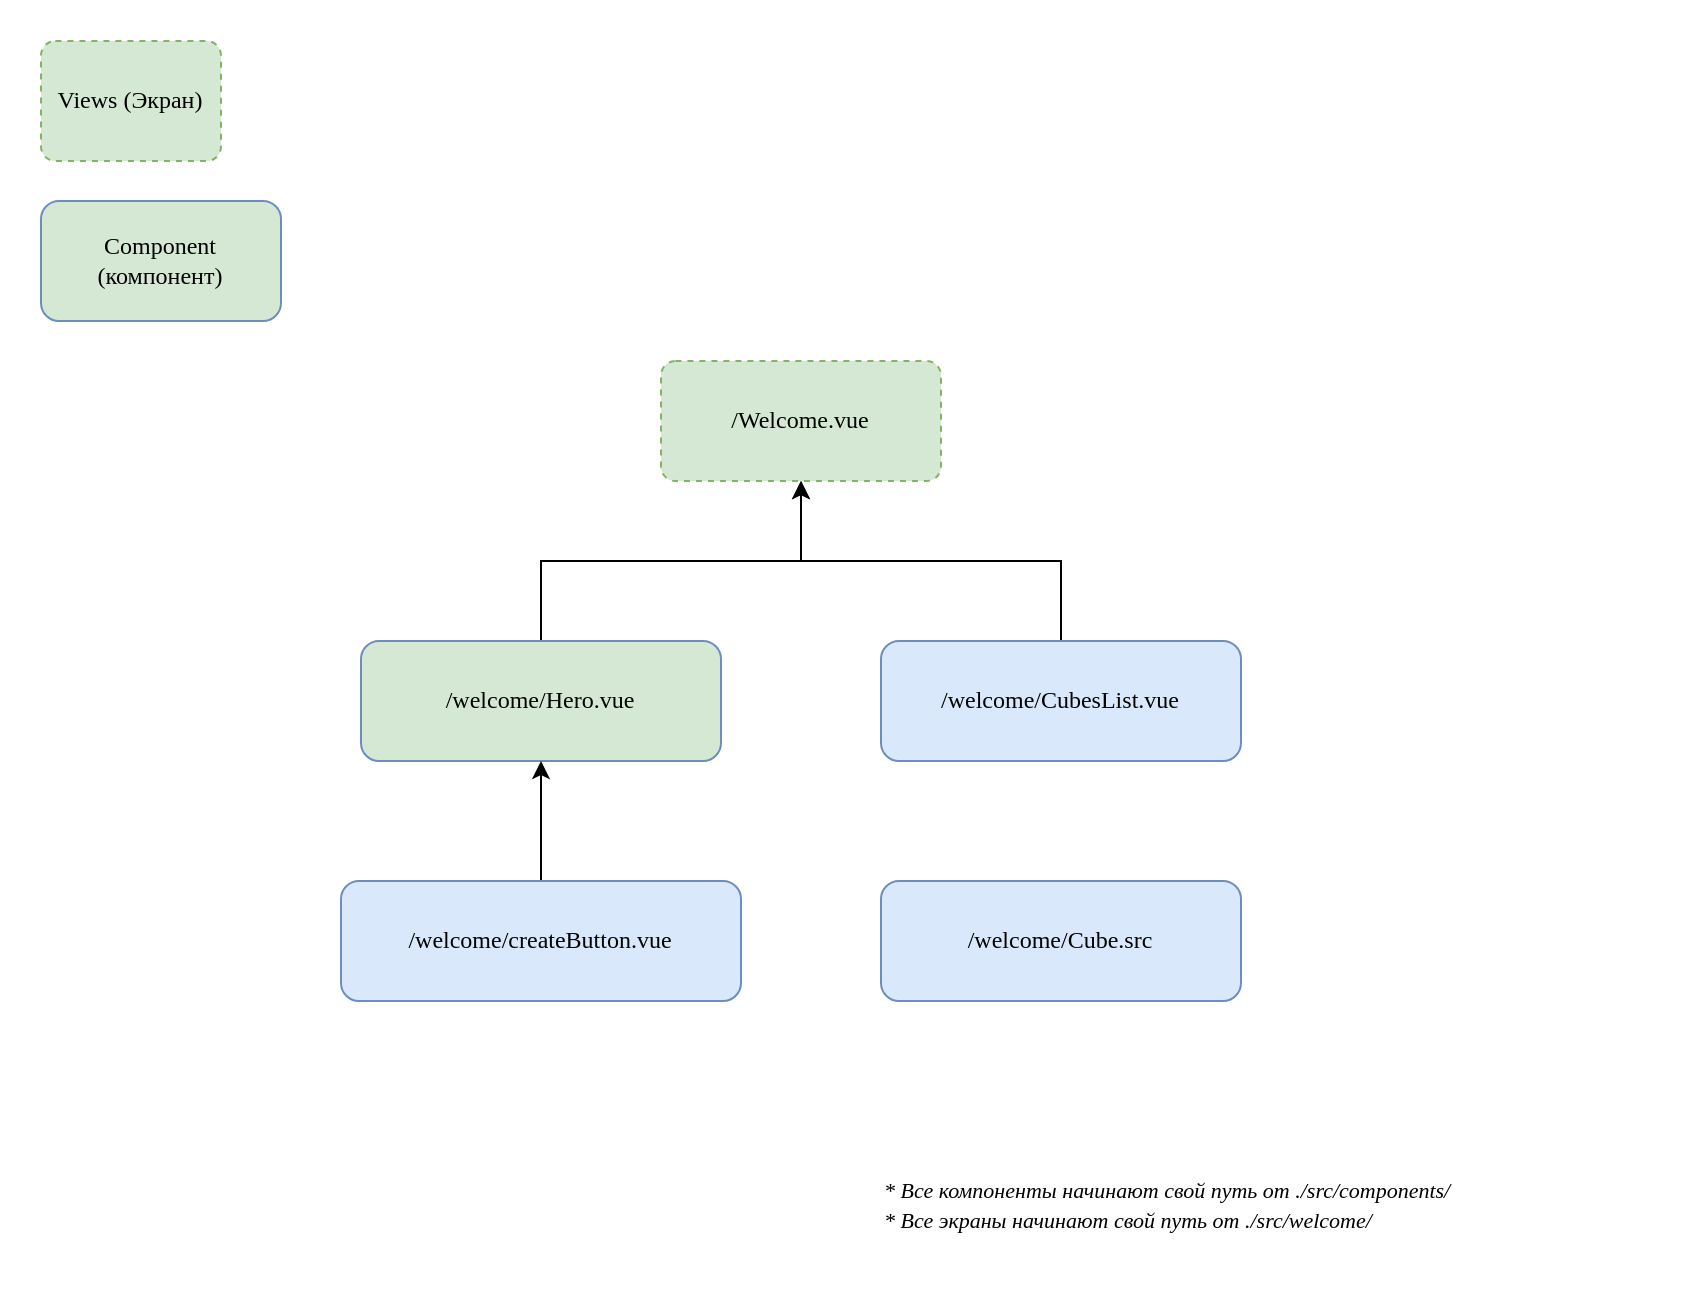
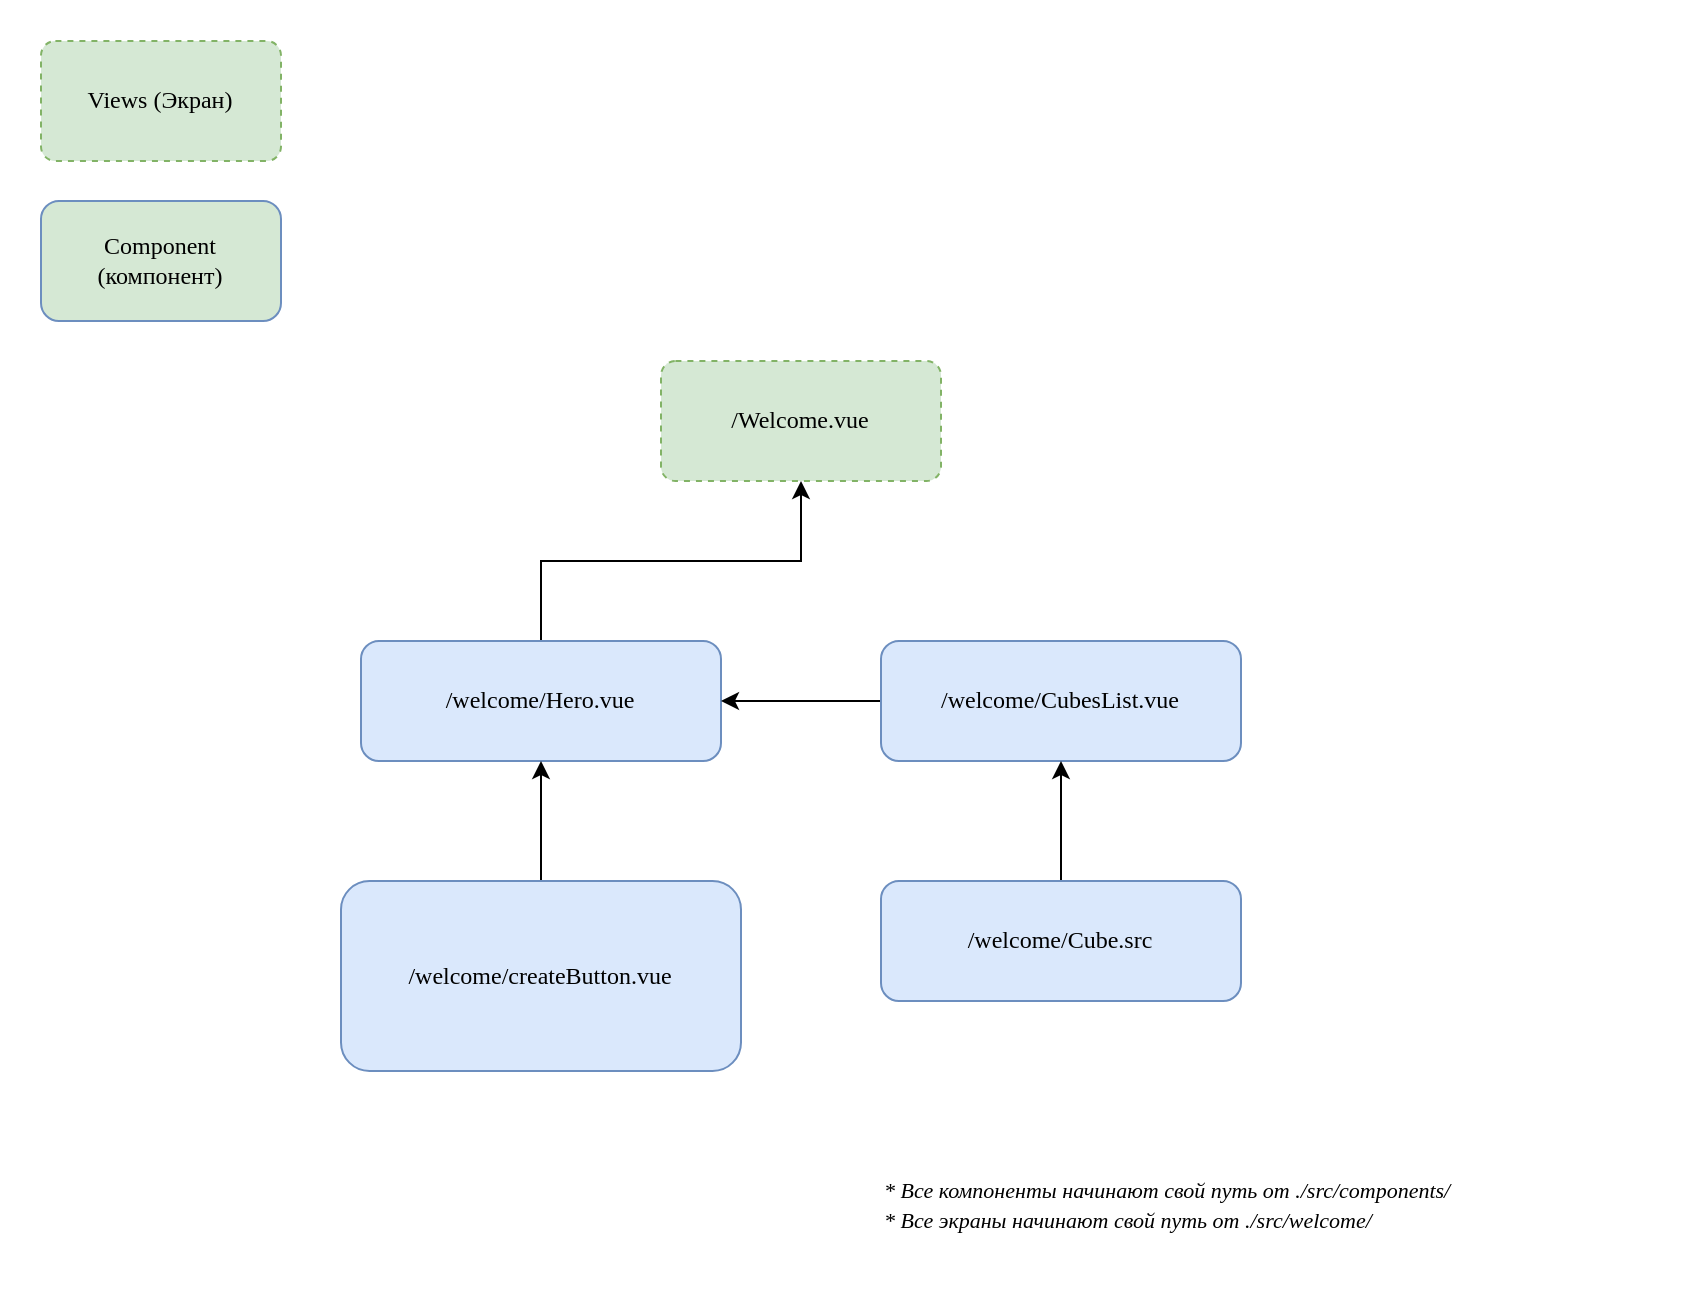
- <mxCell id="5" value="Views (Экран)" style="rounded=1;whiteSpace=wrap;html=1;fillColor=#d5e8d4;strokeColor=#82b366;arcSize=12;dashed=1;fontFamily=JetBrains Mono;fontSource=https%3A%2F%2Ffonts.googleapis.com%2Fcss%3Ffamily%3DJetBrains%2BMono;" vertex="1" parent="1"><mxGeometry x="20" y="20" width="90" height="60" as="geometry" /></mxCell>
+ <mxCell id="5" value="Views (Экран)" style="rounded=1;whiteSpace=wrap;html=1;fillColor=#d5e8d4;strokeColor=#82b366;arcSize=12;dashed=1;fontFamily=JetBrains Mono;fontSource=https%3A%2F%2Ffonts.googleapis.com%2Fcss%3Ffamily%3DJetBrains%2BMono;" vertex="1" parent="1"><mxGeometry x="20" y="20" width="120" height="60" as="geometry" /></mxCell>
- <mxCell id="7" style="edgeStyle=orthogonalEdgeStyle;rounded=0;orthogonalLoop=1;jettySize=auto;html=1;fontFamily=JetBrains Mono;fontSource=https%3A%2F%2Ffonts.googleapis.com%2Fcss%3Ffamily%3DJetBrains%2BMono;" edge="1" parent="1" source="8" target="2"><mxGeometry relative="1" as="geometry" /></mxCell>
+ <mxCell id="7" style="edgeStyle=orthogonalEdgeStyle;rounded=0;orthogonalLoop=1;jettySize=auto;html=1;fontFamily=JetBrains Mono;fontSource=https%3A%2F%2Ffonts.googleapis.com%2Fcss%3Ffamily%3DJetBrains%2BMono;" edge="1" parent="1" source="8" target="4"><mxGeometry relative="1" as="geometry" /></mxCell>
- <mxCell id="4" value="/welcome/Hero.vue" style="rounded=1;whiteSpace=wrap;html=1;fillColor=#d5e8d4;strokeColor=#6c8ebf;fontFamily=JetBrains Mono;fontSource=https%3A%2F%2Ffonts.googleapis.com%2Fcss%3Ffamily%3DJetBrains%2BMono;" vertex="1" parent="1"><mxGeometry x="180" y="320" width="180" height="60" as="geometry" /></mxCell>
+ <mxCell id="4" value="/welcome/Hero.vue" style="rounded=1;whiteSpace=wrap;html=1;fillColor=#dae8fc;strokeColor=#6c8ebf;fontFamily=JetBrains Mono;fontSource=https%3A%2F%2Ffonts.googleapis.com%2Fcss%3Ffamily%3DJetBrains%2BMono;" vertex="1" parent="1"><mxGeometry x="180" y="320" width="180" height="60" as="geometry" /></mxCell>
+ <mxCell id="9" style="edgeStyle=orthogonalEdgeStyle;rounded=0;orthogonalLoop=1;jettySize=auto;html=1;fontSize=11;" edge="1" parent="1" source="10" target="8"><mxGeometry relative="1" as="geometry" /></mxCell>
- <mxCell id="12" value="/welcome/createButton.vue" style="rounded=1;whiteSpace=wrap;html=1;fillColor=#dae8fc;strokeColor=#6c8ebf;fontFamily=JetBrains Mono;fontSource=https%3A%2F%2Ffonts.googleapis.com%2Fcss%3Ffamily%3DJetBrains%2BMono;" vertex="1" parent="1"><mxGeometry x="170" y="440" width="200" height="60" as="geometry" /></mxCell>
+ <mxCell id="12" value="/welcome/createButton.vue" style="rounded=1;whiteSpace=wrap;html=1;fillColor=#dae8fc;strokeColor=#6c8ebf;fontFamily=JetBrains Mono;fontSource=https%3A%2F%2Ffonts.googleapis.com%2Fcss%3Ffamily%3DJetBrains%2BMono;" vertex="1" parent="1"><mxGeometry x="170" y="440" width="200" height="95" as="geometry" /></mxCell>
